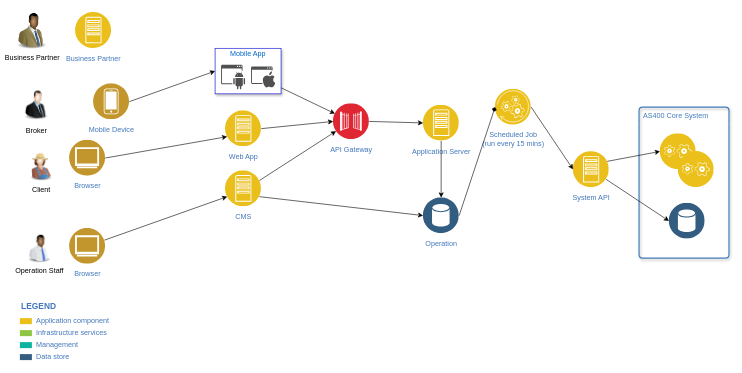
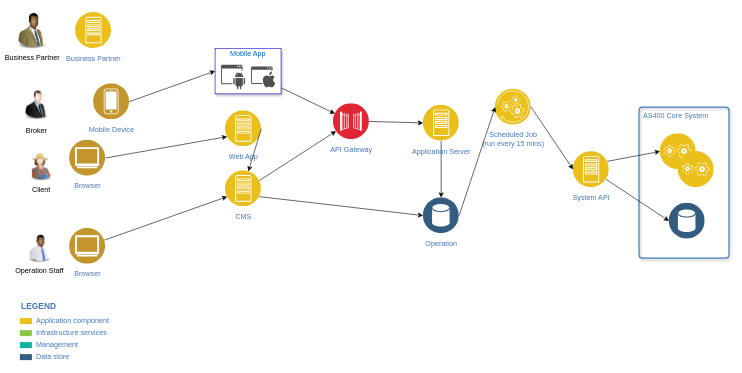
- <mxCell id="41" style="rounded=0;orthogonalLoop=1;jettySize=auto;html=1;entryX=0;entryY=0.5;entryDx=0;entryDy=0;exitX=1;exitY=0.5;exitDx=0;exitDy=0;endArrow=diamond;" edge="1" parent="1" source="21" target="35"><mxGeometry relative="1" as="geometry"><mxPoint x="745" y="244.5" as="sourcePoint" /><mxPoint x="745" y="339" as="targetPoint" /></mxGeometry></mxCell>
+ <mxCell id="41" style="rounded=0;orthogonalLoop=1;jettySize=auto;html=1;entryX=0;entryY=0.5;entryDx=0;entryDy=0;exitX=1;exitY=0.5;exitDx=0;exitDy=0;" edge="1" parent="1" source="21" target="35"><mxGeometry relative="1" as="geometry"><mxPoint x="745" y="244.5" as="sourcePoint" /><mxPoint x="745" y="339" as="targetPoint" /></mxGeometry></mxCell>
- <mxCell id="18" style="rounded=0;orthogonalLoop=1;jettySize=auto;html=1;entryX=0;entryY=0.5;entryDx=0;entryDy=0;exitX=1;exitY=0.5;exitDx=0;exitDy=0;" edge="1" parent="1" source="3" target="7"><mxGeometry relative="1" as="geometry"><mxPoint x="185" y="273" as="sourcePoint" /><mxPoint x="388" y="237" as="targetPoint" /></mxGeometry></mxCell>
+ <mxCell id="18" style="rounded=0;orthogonalLoop=1;jettySize=auto;html=1;exitX=1;exitY=0.5;exitDx=0;exitDy=0;" edge="1" parent="1" source="3" target="2"><mxGeometry relative="1" as="geometry"><mxPoint x="185" y="273" as="sourcePoint" /><mxPoint x="388" y="237" as="targetPoint" /></mxGeometry></mxCell>
